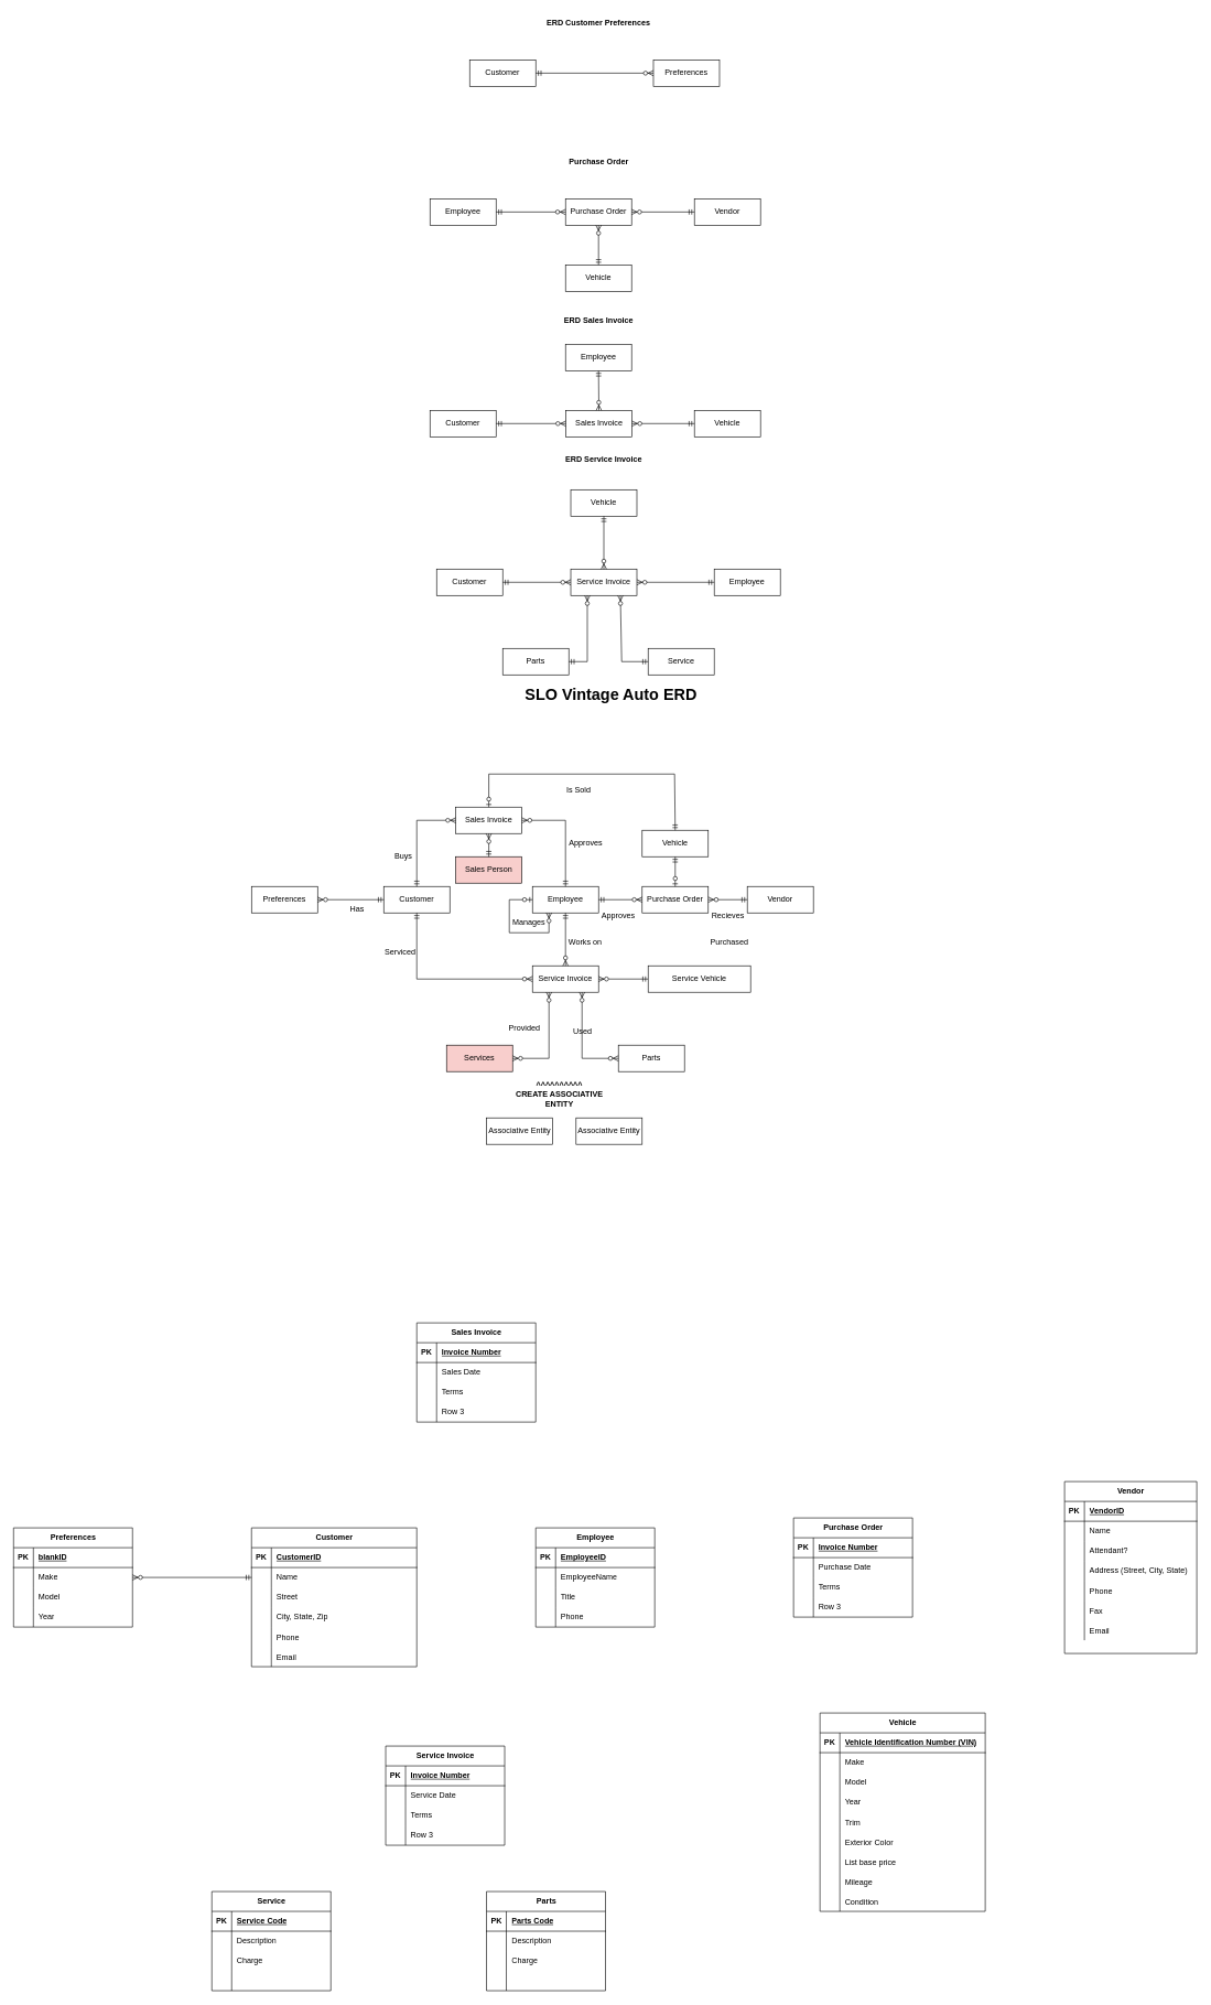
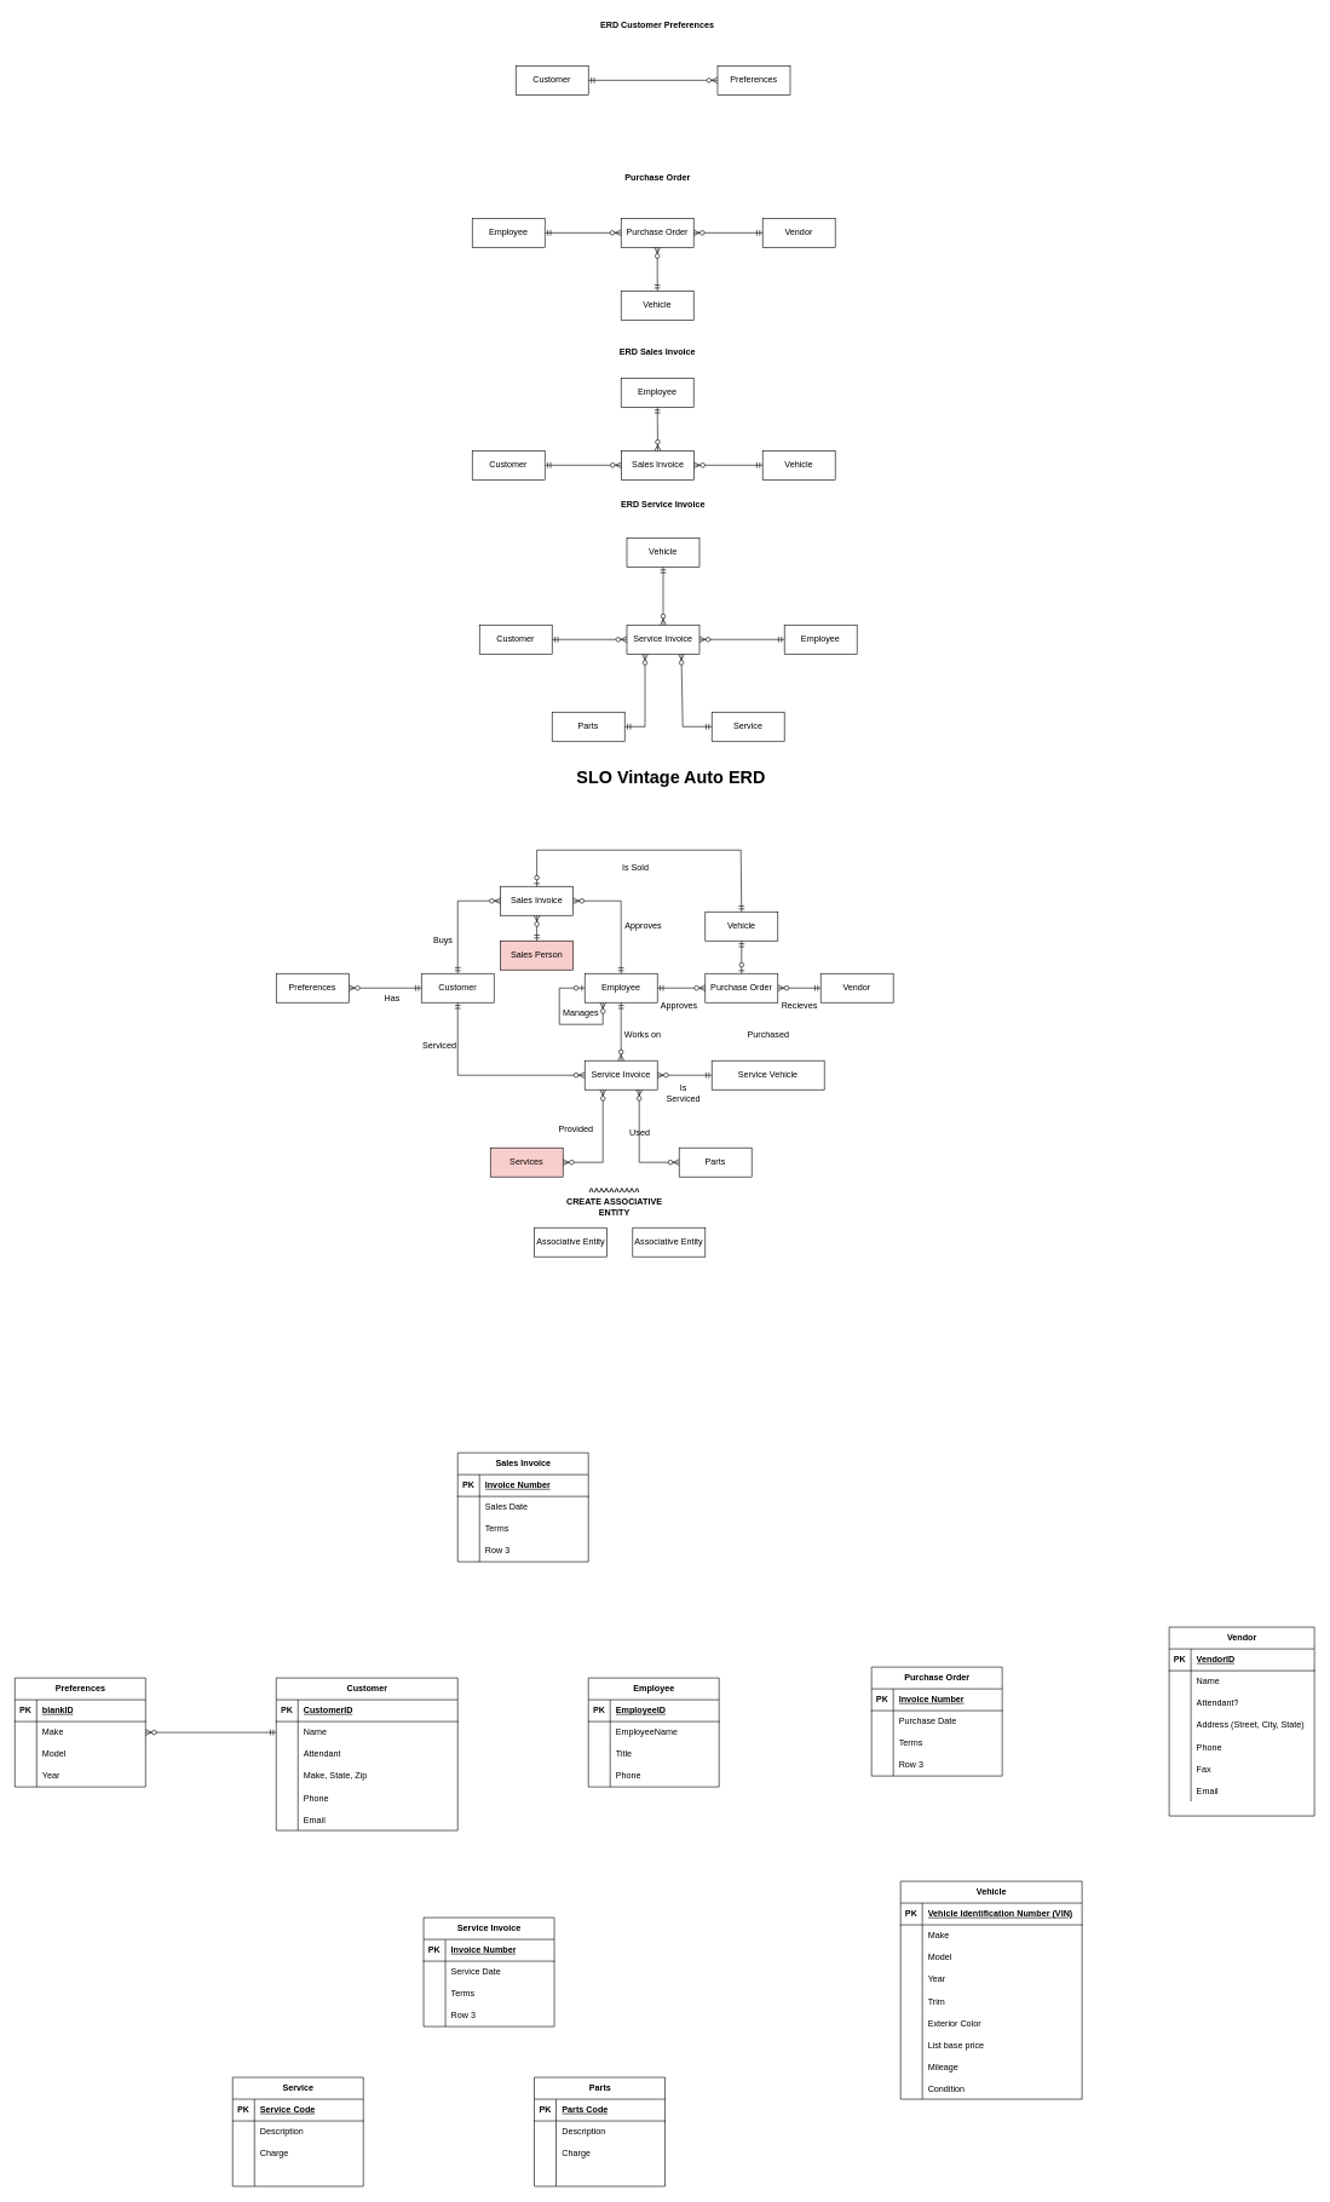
- <mxCell id="107" value="&lt;h1&gt;SLO Vintage Auto ERD&lt;/h1&gt;&lt;p&gt;&lt;br&gt;&lt;/p&gt;" style="text;html=1;strokeColor=none;fillColor=none;spacing=5;spacingTop=-20;whiteSpace=wrap;overflow=hidden;rounded=0;" parent="1" vertex="1"><mxGeometry x="789" y="1030" width="282" height="40" as="geometry" /></mxCell>
+ <mxCell id="107" value="&lt;h1&gt;SLO Vintage Auto ERD&lt;/h1&gt;&lt;p&gt;&lt;br&gt;&lt;/p&gt;" style="text;html=1;strokeColor=none;fillColor=none;spacing=5;spacingTop=-20;whiteSpace=wrap;overflow=hidden;rounded=0;" parent="1" vertex="1"><mxGeometry x="789" y="1050" width="282" height="40" as="geometry" /></mxCell>
- <mxCell id="129" value="Purchased" style="text;html=1;strokeColor=none;fillColor=none;align=center;verticalAlign=middle;whiteSpace=wrap;rounded=0;" parent="1" vertex="1"><mxGeometry x="1073" y="1410" width="60" height="30" as="geometry" /></mxCell>
+ <mxCell id="129" value="Purchased" style="text;html=1;strokeColor=none;fillColor=none;align=center;verticalAlign=middle;whiteSpace=wrap;rounded=0;" parent="1" vertex="1"><mxGeometry x="1028" y="1410" width="60" height="30" as="geometry" /></mxCell>
+ <mxCell id="128" value="Is Serviced" style="text;html=1;strokeColor=none;fillColor=none;align=center;verticalAlign=middle;whiteSpace=wrap;rounded=0;" parent="1" vertex="1"><mxGeometry x="911" y="1490" width="60" height="30" as="geometry" /></mxCell>
- <mxCell id="24" value="Street" style="shape=partialRectangle;connectable=0;fillColor=none;top=0;left=0;bottom=0;right=0;align=left;spacingLeft=6;overflow=hidden;whiteSpace=wrap;html=1;" parent="22" vertex="1"><mxGeometry x="30" width="220" height="30" as="geometry"><mxRectangle width="220" height="30" as="alternateBounds" /></mxGeometry></mxCell>
+ <mxCell id="24" value="Attendant" style="shape=partialRectangle;connectable=0;fillColor=none;top=0;left=0;bottom=0;right=0;align=left;spacingLeft=6;overflow=hidden;whiteSpace=wrap;html=1;" parent="22" vertex="1"><mxGeometry x="30" width="220" height="30" as="geometry"><mxRectangle width="220" height="30" as="alternateBounds" /></mxGeometry></mxCell>
- <mxCell id="27" value="City, State, Zip" style="shape=partialRectangle;connectable=0;fillColor=none;top=0;left=0;bottom=0;right=0;align=left;spacingLeft=6;overflow=hidden;whiteSpace=wrap;html=1;" parent="25" vertex="1"><mxGeometry x="30" width="220" height="30" as="geometry"><mxRectangle width="220" height="30" as="alternateBounds" /></mxGeometry></mxCell>
+ <mxCell id="27" value="Make, State, Zip" style="shape=partialRectangle;connectable=0;fillColor=none;top=0;left=0;bottom=0;right=0;align=left;spacingLeft=6;overflow=hidden;whiteSpace=wrap;html=1;" parent="25" vertex="1"><mxGeometry x="30" width="220" height="30" as="geometry"><mxRectangle width="220" height="30" as="alternateBounds" /></mxGeometry></mxCell>
